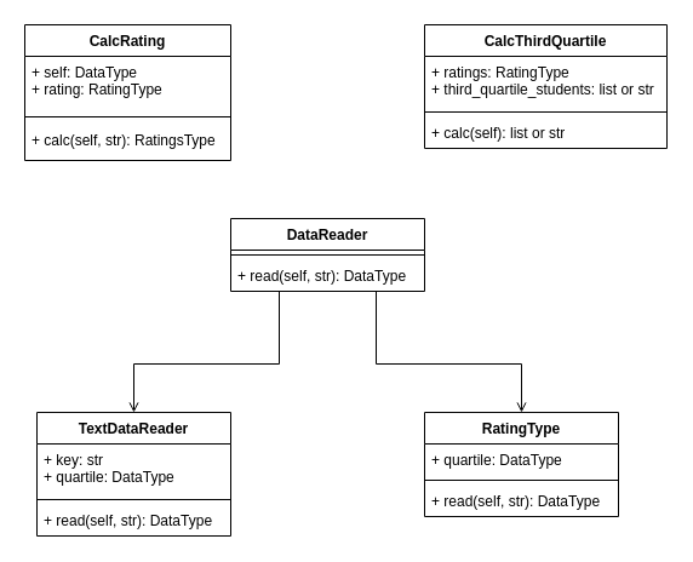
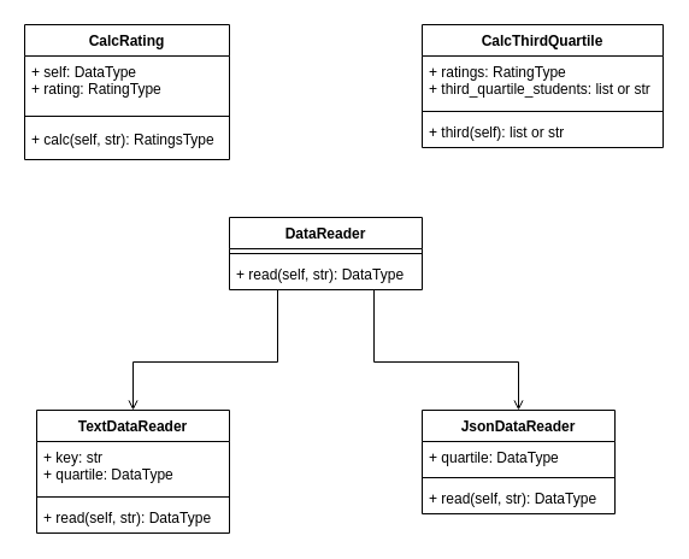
- <mxCell id="22" value="+ calc(self): list or str" style="text;strokeColor=none;fillColor=none;align=left;verticalAlign=top;spacingLeft=4;spacingRight=4;overflow=hidden;rotatable=0;points=[[0,0.5],[1,0.5]];portConstraint=eastwest;whiteSpace=wrap;html=1;" vertex="1" parent="19"><mxGeometry y="76" width="200" height="26" as="geometry" /></mxCell>
+ <mxCell id="22" value="+ third(self): list or str" style="text;strokeColor=none;fillColor=none;align=left;verticalAlign=top;spacingLeft=4;spacingRight=4;overflow=hidden;rotatable=0;points=[[0,0.5],[1,0.5]];portConstraint=eastwest;whiteSpace=wrap;html=1;" vertex="1" parent="19"><mxGeometry y="76" width="200" height="26" as="geometry" /></mxCell>
- <mxCell id="15" value="RatingType" style="swimlane;fontStyle=1;align=center;verticalAlign=top;childLayout=stackLayout;horizontal=1;startSize=26;horizontalStack=0;resizeParent=1;resizeParentMax=0;resizeLast=0;collapsible=1;marginBottom=0;whiteSpace=wrap;html=1;" vertex="1" parent="1"><mxGeometry x="350" y="340" width="160" height="86" as="geometry" /></mxCell>
+ <mxCell id="15" value="JsonDataReader" style="swimlane;fontStyle=1;align=center;verticalAlign=top;childLayout=stackLayout;horizontal=1;startSize=26;horizontalStack=0;resizeParent=1;resizeParentMax=0;resizeLast=0;collapsible=1;marginBottom=0;whiteSpace=wrap;html=1;" vertex="1" parent="1"><mxGeometry x="350" y="340" width="160" height="86" as="geometry" /></mxCell>
